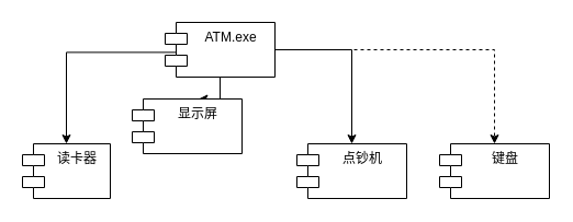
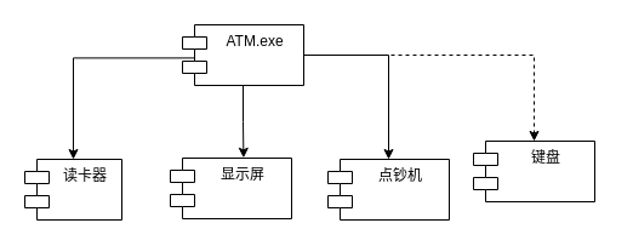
- <mxCell id="8" value="显示屏" style="shape=module;align=left;spacingLeft=20;align=center;verticalAlign=top;" vertex="1" parent="1"><mxGeometry x="120" y="90" width="100" height="50" as="geometry" /></mxCell>
+ <mxCell id="8" value="显示屏" style="shape=module;align=left;spacingLeft=20;align=center;verticalAlign=top;" vertex="1" parent="1"><mxGeometry x="140" y="130" width="100" height="50" as="geometry" /></mxCell>
- <mxCell id="10" value="键盘" style="shape=module;align=left;spacingLeft=20;align=center;verticalAlign=top;" vertex="1" parent="1"><mxGeometry x="400" y="131" width="100" height="50" as="geometry" /></mxCell>
+ <mxCell id="10" value="键盘" style="shape=module;align=left;spacingLeft=20;align=center;verticalAlign=top;" vertex="1" parent="1"><mxGeometry x="390" y="116" width="100" height="50" as="geometry" /></mxCell>
